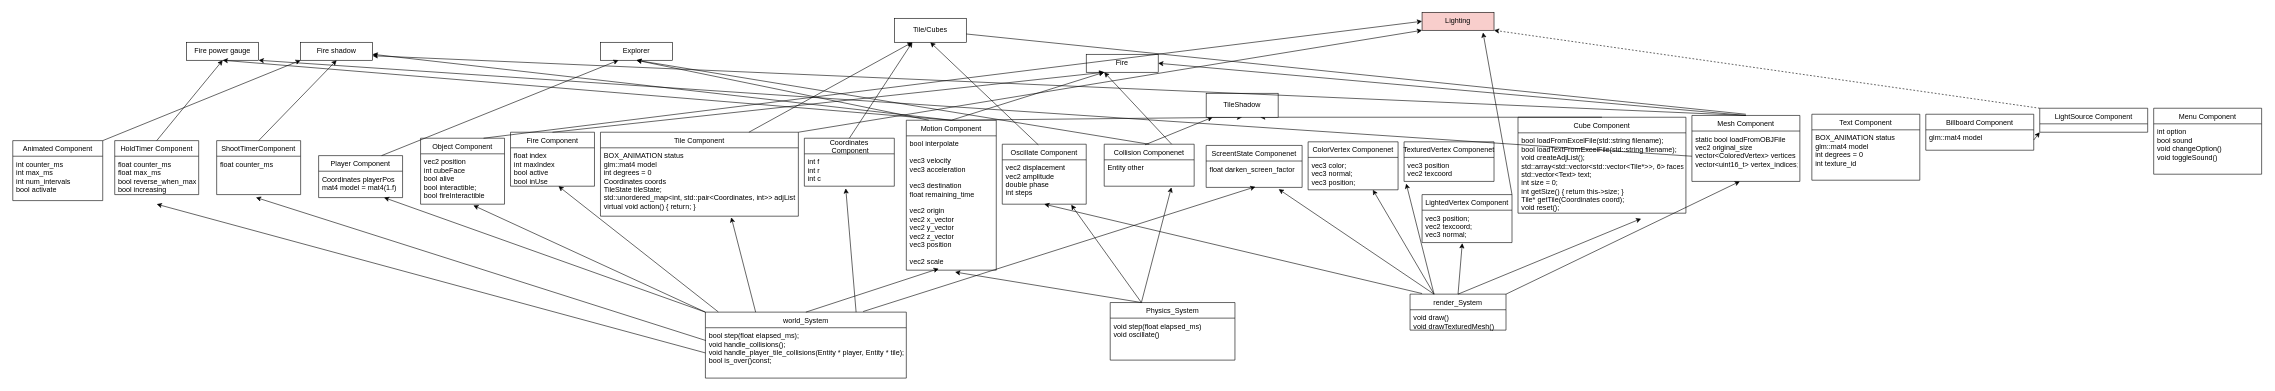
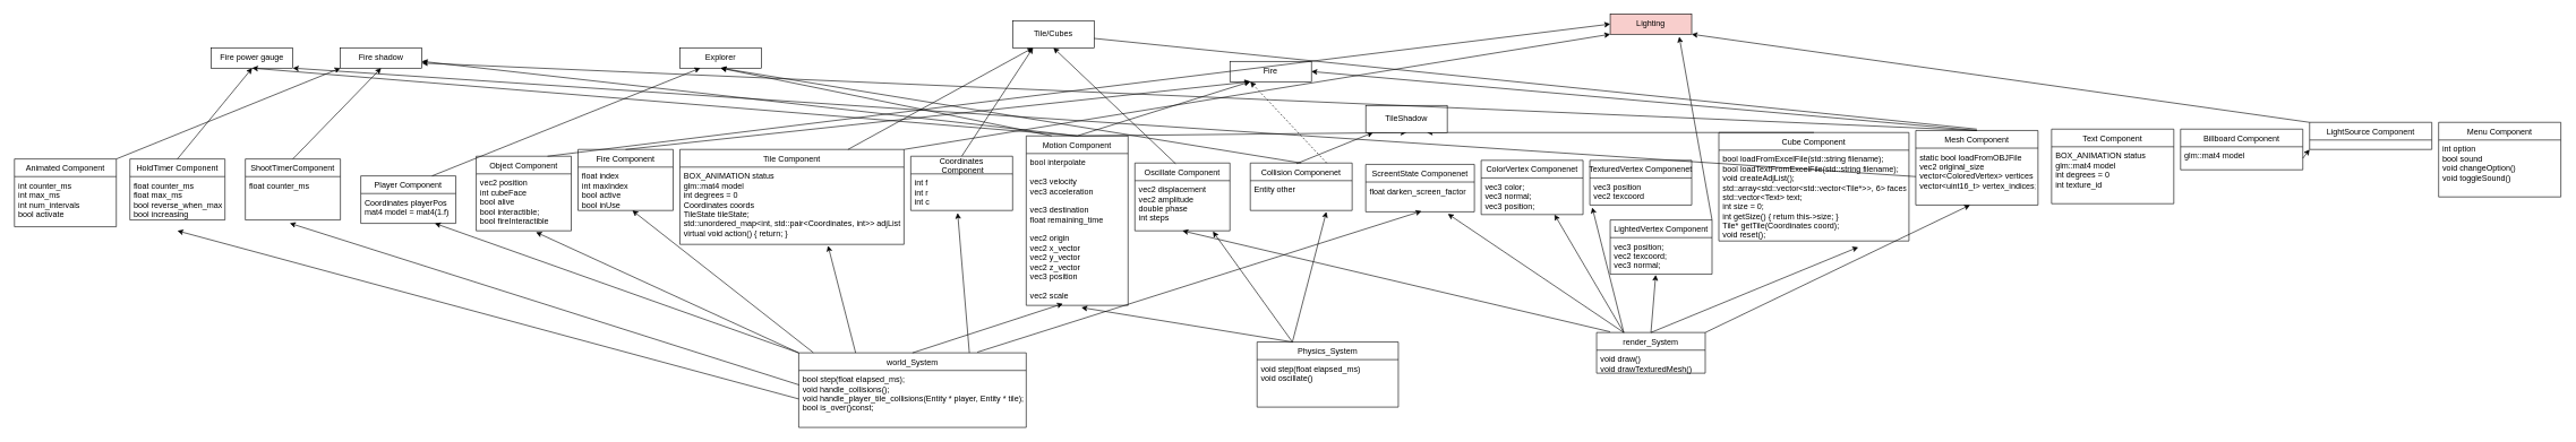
- <mxCell id="89" style="rounded=1;orthogonalLoop=1;jettySize=auto;html=1;exitX=0;exitY=0;exitDx=0;exitDy=0;entryX=1;entryY=1;entryDx=0;entryDy=0;strokeColor=default;dashed=1;" edge="1" parent="1" source="90" target="91"><mxGeometry relative="1" as="geometry" /></mxCell>
+ <mxCell id="89" style="rounded=1;orthogonalLoop=1;jettySize=auto;html=1;exitX=0;exitY=0;exitDx=0;exitDy=0;entryX=1;entryY=1;entryDx=0;entryDy=0;strokeColor=default;" edge="1" parent="1" source="90" target="91"><mxGeometry relative="1" as="geometry" /></mxCell>
- <mxCell id="32" value="" style="endArrow=classic;html=1;exitX=0.75;exitY=0;exitDx=0;exitDy=0;entryX=0.25;entryY=1;entryDx=0;entryDy=0;" parent="1" source="58" target="29" edge="1"><mxGeometry width="50" height="50" relative="1" as="geometry"><mxPoint x="1380" y="159" as="sourcePoint" /><mxPoint x="1463" y="69" as="targetPoint" /></mxGeometry></mxCell>
+ <mxCell id="32" value="" style="endArrow=classic;html=1;exitX=0.75;exitY=0;exitDx=0;exitDy=0;entryX=0.25;entryY=1;entryDx=0;entryDy=0;dashed=1;" parent="1" source="58" target="29" edge="1"><mxGeometry width="50" height="50" relative="1" as="geometry"><mxPoint x="1380" y="159" as="sourcePoint" /><mxPoint x="1463" y="69" as="targetPoint" /></mxGeometry></mxCell>
